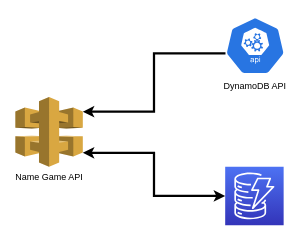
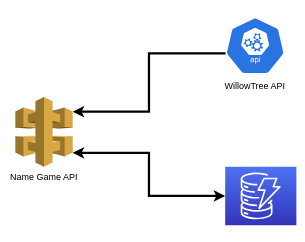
- <mxCell id="5" value="DynamoDB API" style="text;html=1;strokeColor=none;fillColor=none;align=center;verticalAlign=middle;whiteSpace=wrap;rounded=0;" parent="1" vertex="1"><mxGeometry x="295" y="98.5" width="90" height="30" as="geometry" /></mxCell>
+ <mxCell id="5" value="WillowTree API" style="text;html=1;strokeColor=none;fillColor=none;align=center;verticalAlign=middle;whiteSpace=wrap;rounded=0;" parent="1" vertex="1"><mxGeometry x="295" y="98.5" width="90" height="30" as="geometry" /></mxCell>
- <mxCell id="3" value="Name Game API" style="outlineConnect=0;dashed=0;verticalLabelPosition=bottom;verticalAlign=top;align=center;html=1;shape=mxgraph.aws3.api_gateway;fillColor=#D9A741;gradientColor=none;strokeColor=#99FFFF;" parent="1" vertex="1"><mxGeometry x="20" y="128.5" width="90" height="93" as="geometry" /></mxCell>
+ <mxCell id="3" value="Name Game API" style="outlineConnect=0;dashed=0;verticalLabelPosition=bottom;verticalAlign=top;align=center;html=1;shape=mxgraph.aws3.api_gateway;fillColor=#D9A741;gradientColor=none;strokeColor=#99FFFF;" parent="1" vertex="1"><mxGeometry x="20" y="128.5" width="76.5" height="93" as="geometry" /></mxCell>
- <mxCell id="2" value="DynamoDB" style="sketch=0;points=[[0,0,0],[0.25,0,0],[0.5,0,0],[0.75,0,0],[1,0,0],[0,1,0],[0.25,1,0],[0.5,1,0],[0.75,1,0],[1,1,0],[0,0.25,0],[0,0.5,0],[0,0.75,0],[1,0.25,0],[1,0.5,0],[1,0.75,0]];outlineConnect=0;fontColor=#FFFFFF;gradientColor=#4D72F3;gradientDirection=north;fillColor=#3334B9;strokeColor=#ffffff;dashed=0;verticalLabelPosition=bottom;verticalAlign=top;align=center;html=1;fontSize=12;fontStyle=0;aspect=fixed;shape=mxgraph.aws4.resourceIcon;resIcon=mxgraph.aws4.dynamodb;" parent="1" vertex="1"><mxGeometry x="300" y="221.5" width="78" height="78" as="geometry" /></mxCell>
+ <mxCell id="2" value="DynamoDB" style="sketch=0;points=[[0,0,0],[0.25,0,0],[0.5,0,0],[0.75,0,0],[1,0,0],[0,1,0],[0.25,1,0],[0.5,1,0],[0.75,1,0],[1,1,0],[0,0.25,0],[0,0.5,0],[0,0.75,0],[1,0.25,0],[1,0.5,0],[1,0.75,0]];outlineConnect=0;fontColor=#FFFFFF;gradientColor=#4D72F3;gradientDirection=north;fillColor=#3334B9;strokeColor=#ffffff;dashed=0;verticalLabelPosition=bottom;verticalAlign=top;align=center;html=1;fontSize=12;fontStyle=0;aspect=fixed;shape=mxgraph.aws4.resourceIcon;resIcon=mxgraph.aws4.dynamodb;" parent="1" vertex="1"><mxGeometry x="300" y="221.5" width="95" height="78" as="geometry" /></mxCell>
